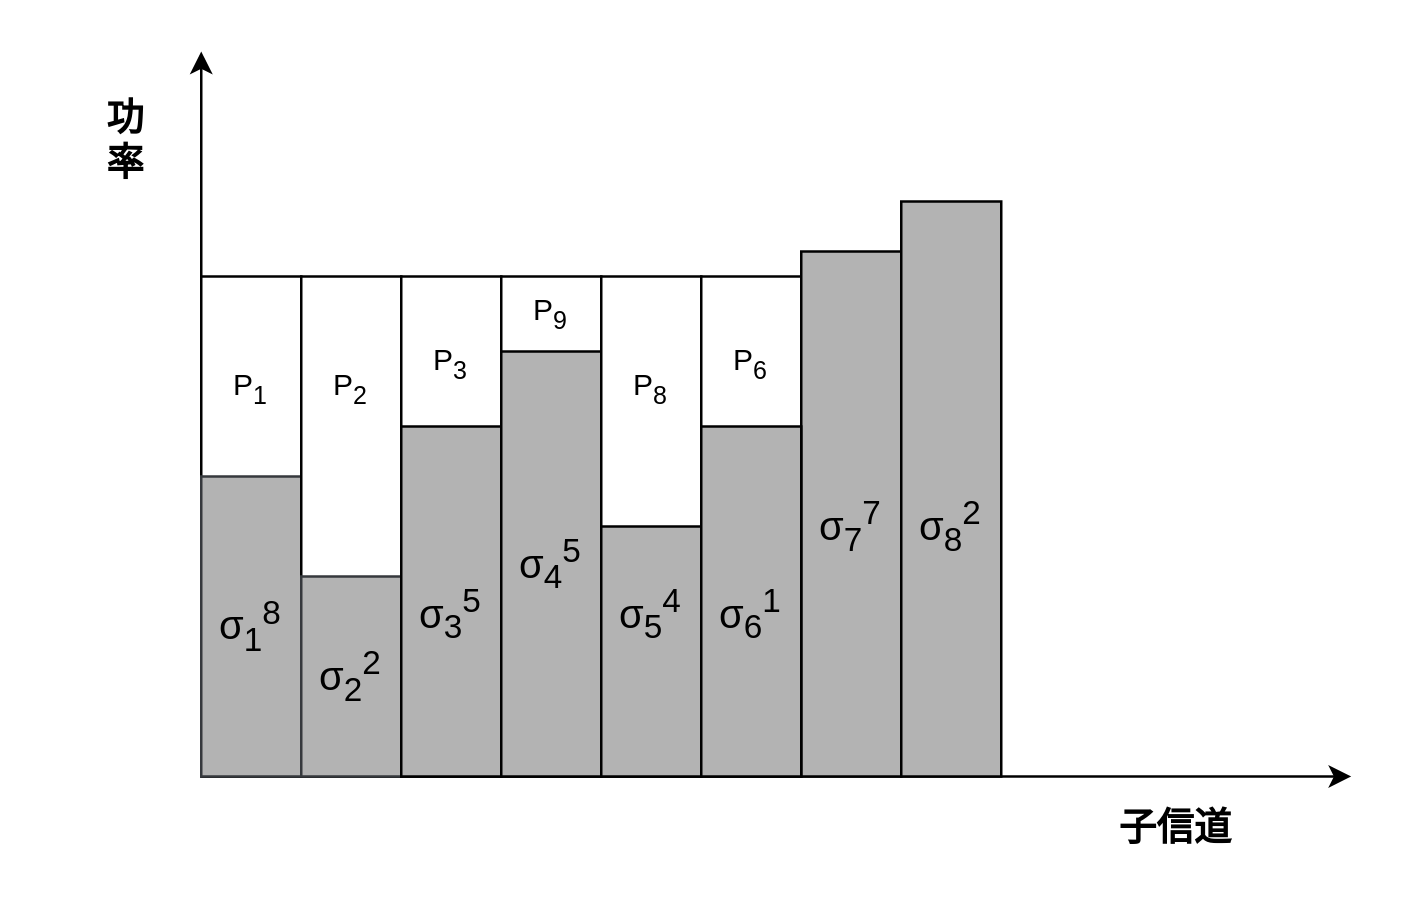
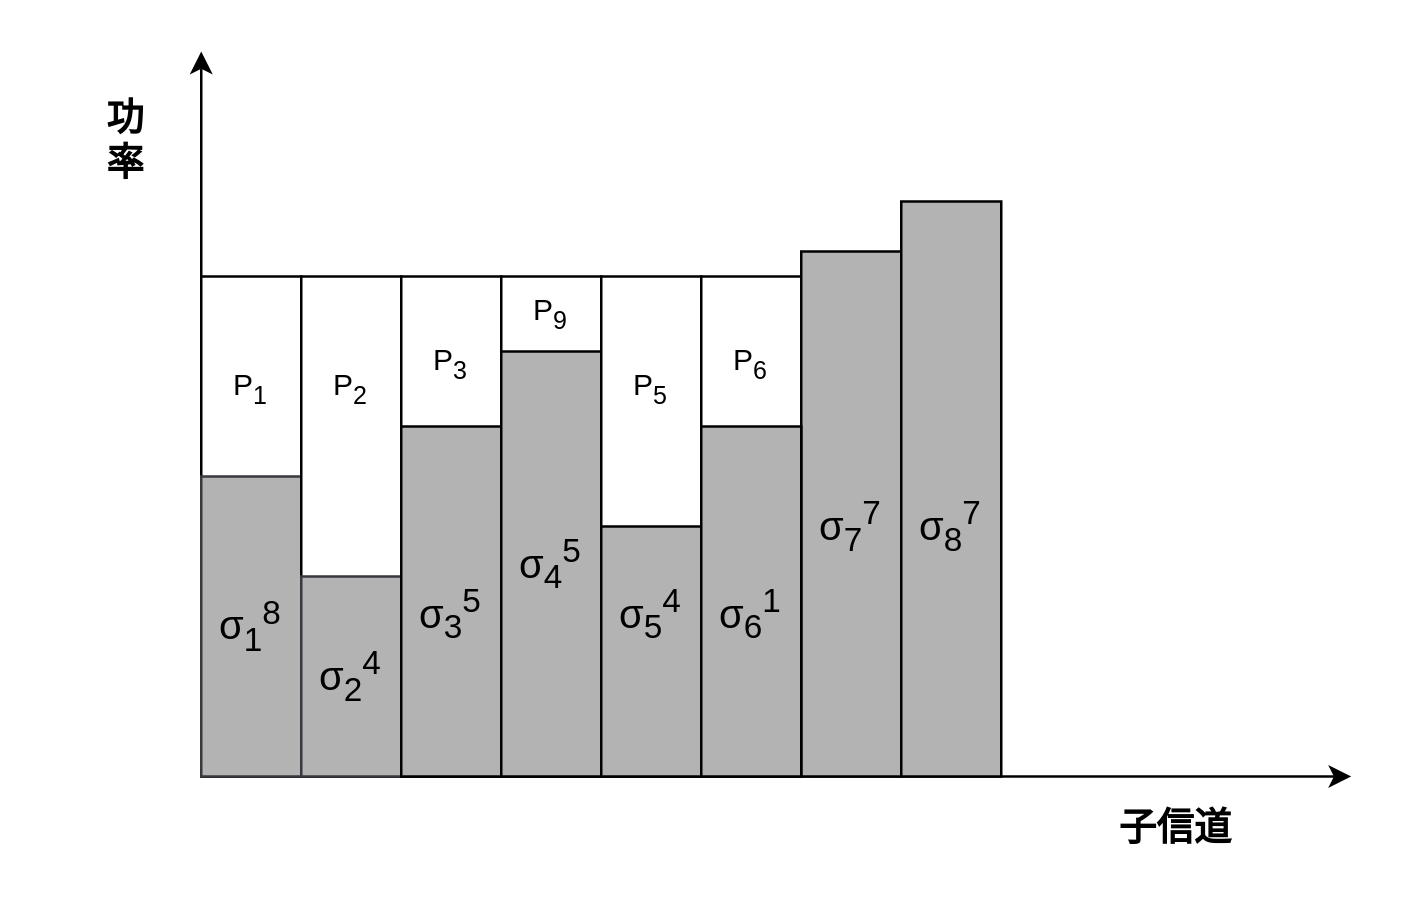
- <mxCell id="26" value="P&lt;sub&gt;8&lt;/sub&gt;" style="text;html=1;strokeColor=none;fillColor=none;align=center;verticalAlign=middle;whiteSpace=wrap;rounded=0;shadow=0;glass=0;sketch=0;" vertex="1" parent="1"><mxGeometry x="230" y="140" width="60" height="30" as="geometry" /></mxCell>
+ <mxCell id="26" value="P&lt;sub&gt;5&lt;/sub&gt;" style="text;html=1;strokeColor=none;fillColor=none;align=center;verticalAlign=middle;whiteSpace=wrap;rounded=0;shadow=0;glass=0;sketch=0;" vertex="1" parent="1"><mxGeometry x="230" y="140" width="60" height="30" as="geometry" /></mxCell>
- <mxCell id="31" value="&lt;span style=&quot;font-size: 12pt&quot;&gt;σ&lt;sub&gt;8&lt;/sub&gt;&lt;span lang=&quot;EN-US&quot;&gt;&lt;sup&gt;2&lt;/sup&gt;&lt;/span&gt;&lt;/span&gt;" style="text;html=1;strokeColor=none;fillColor=none;align=center;verticalAlign=middle;whiteSpace=wrap;rounded=0;shadow=0;glass=0;sketch=0;" vertex="1" parent="1"><mxGeometry x="350" y="195" width="60" height="30" as="geometry" /></mxCell>
+ <mxCell id="31" value="&lt;span style=&quot;font-size: 12pt&quot;&gt;σ&lt;sub&gt;8&lt;/sub&gt;&lt;span lang=&quot;EN-US&quot;&gt;&lt;sup&gt;7&lt;/sup&gt;&lt;/span&gt;&lt;/span&gt;" style="text;html=1;strokeColor=none;fillColor=none;align=center;verticalAlign=middle;whiteSpace=wrap;rounded=0;shadow=0;glass=0;sketch=0;" vertex="1" parent="1"><mxGeometry x="350" y="195" width="60" height="30" as="geometry" /></mxCell>
- <mxCell id="10" value="&lt;span style=&quot;font-size: 12pt&quot;&gt;σ&lt;sub&gt;2&lt;/sub&gt;&lt;span lang=&quot;EN-US&quot;&gt;&lt;sup&gt;2&lt;/sup&gt;&lt;/span&gt;&lt;/span&gt;" style="text;html=1;strokeColor=none;fillColor=none;align=center;verticalAlign=middle;whiteSpace=wrap;rounded=0;shadow=0;glass=0;sketch=0;" vertex="1" parent="1"><mxGeometry x="110" y="255" width="60" height="30" as="geometry" /></mxCell>
+ <mxCell id="10" value="&lt;span style=&quot;font-size: 12pt&quot;&gt;σ&lt;sub&gt;2&lt;/sub&gt;&lt;span lang=&quot;EN-US&quot;&gt;&lt;sup&gt;4&lt;/sup&gt;&lt;/span&gt;&lt;/span&gt;" style="text;html=1;strokeColor=none;fillColor=none;align=center;verticalAlign=middle;whiteSpace=wrap;rounded=0;shadow=0;glass=0;sketch=0;" vertex="1" parent="1"><mxGeometry x="110" y="255" width="60" height="30" as="geometry" /></mxCell>
